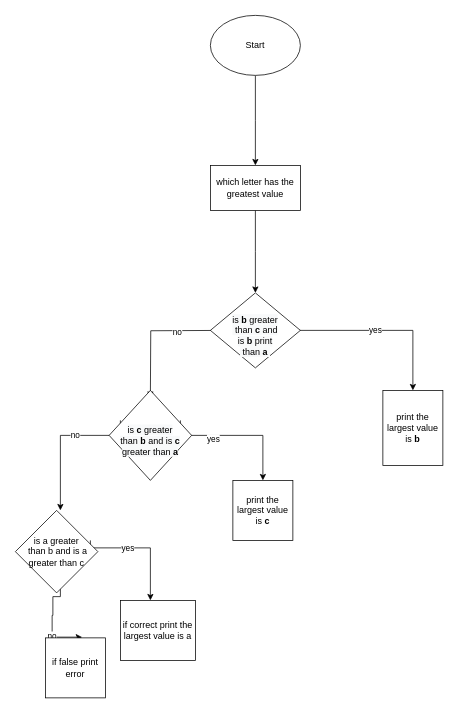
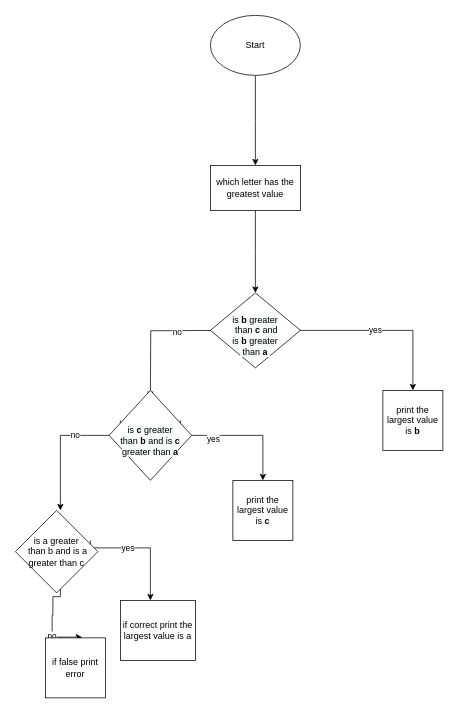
- <mxCell id="18" value="&lt;br&gt;&lt;span style=&quot;color: rgb(0 , 0 , 0) ; font-family: &amp;#34;helvetica&amp;#34; ; font-size: 12px ; font-style: normal ; font-weight: 400 ; letter-spacing: normal ; text-align: center ; text-indent: 0px ; text-transform: none ; word-spacing: 0px ; background-color: rgb(248 , 249 , 250) ; display: inline ; float: none&quot;&gt;is &lt;/span&gt;&lt;span style=&quot;color: rgb(0 , 0 , 0) ; font-family: &amp;#34;helvetica&amp;#34; ; font-size: 12px ; font-style: normal ; letter-spacing: normal ; text-align: center ; text-indent: 0px ; text-transform: none ; word-spacing: 0px ; background-color: rgb(248 , 249 , 250) ; display: inline ; float: none&quot;&gt;&lt;b&gt;b&lt;/b&gt;&lt;/span&gt;&lt;span style=&quot;color: rgb(0 , 0 , 0) ; font-family: &amp;#34;helvetica&amp;#34; ; font-size: 12px ; font-style: normal ; font-weight: 400 ; letter-spacing: normal ; text-align: center ; text-indent: 0px ; text-transform: none ; word-spacing: 0px ; background-color: rgb(248 , 249 , 250) ; display: inline ; float: none&quot;&gt; greater&lt;br&gt;&amp;nbsp;than &lt;/span&gt;&lt;span style=&quot;color: rgb(0 , 0 , 0) ; font-family: &amp;#34;helvetica&amp;#34; ; font-size: 12px ; font-style: normal ; letter-spacing: normal ; text-align: center ; text-indent: 0px ; text-transform: none ; word-spacing: 0px ; background-color: rgb(248 , 249 , 250) ; display: inline ; float: none&quot;&gt;&lt;b&gt;c &lt;/b&gt;&lt;/span&gt;&lt;span style=&quot;color: rgb(0 , 0 , 0) ; font-family: &amp;#34;helvetica&amp;#34; ; font-size: 12px ; font-style: normal ; font-weight: 400 ; letter-spacing: normal ; text-align: center ; text-indent: 0px ; text-transform: none ; word-spacing: 0px ; background-color: rgb(248 , 249 , 250) ; display: inline ; float: none&quot;&gt;and &lt;br&gt;is&lt;/span&gt;&lt;span style=&quot;color: rgb(0 , 0 , 0) ; font-family: &amp;#34;helvetica&amp;#34; ; font-size: 12px ; font-style: normal ; letter-spacing: normal ; text-align: center ; text-indent: 0px ; text-transform: none ; word-spacing: 0px ; background-color: rgb(248 , 249 , 250) ; display: inline ; float: none&quot;&gt;&lt;b&gt; b&lt;/b&gt;&lt;/span&gt;&lt;span style=&quot;color: rgb(0 , 0 , 0) ; font-family: &amp;#34;helvetica&amp;#34; ; font-size: 12px ; font-style: normal ; font-weight: 400 ; letter-spacing: normal ; text-align: center ; text-indent: 0px ; text-transform: none ; word-spacing: 0px ; background-color: rgb(248 , 249 , 250) ; display: inline ; float: none&quot;&gt; print&lt;br&gt;&amp;nbsp;than &lt;/span&gt;&lt;span style=&quot;color: rgb(0 , 0 , 0) ; font-family: &amp;#34;helvetica&amp;#34; ; font-size: 12px ; font-style: normal ; letter-spacing: normal ; text-align: center ; text-indent: 0px ; text-transform: none ; word-spacing: 0px ; background-color: rgb(248 , 249 , 250) ; display: inline ; float: none&quot;&gt;&lt;b&gt;a&lt;/b&gt;&lt;/span&gt;&lt;span style=&quot;color: rgb(0 , 0 , 0) ; font-family: &amp;#34;helvetica&amp;#34; ; font-size: 12px ; font-style: normal ; font-weight: 400 ; letter-spacing: normal ; text-align: center ; text-indent: 0px ; text-transform: none ; word-spacing: 0px ; background-color: rgb(248 , 249 , 250) ; display: inline ; float: none&quot;&gt;&amp;nbsp;&lt;/span&gt;" style="rhombus;whiteSpace=wrap;html=1;" vertex="1" parent="1"><mxGeometry x="280" y="390" width="120" height="100" as="geometry" /></mxCell>
+ <mxCell id="18" value="&lt;br&gt;&lt;span style=&quot;color: rgb(0 , 0 , 0) ; font-family: &amp;#34;helvetica&amp;#34; ; font-size: 12px ; font-style: normal ; font-weight: 400 ; letter-spacing: normal ; text-align: center ; text-indent: 0px ; text-transform: none ; word-spacing: 0px ; background-color: rgb(248 , 249 , 250) ; display: inline ; float: none&quot;&gt;is &lt;/span&gt;&lt;span style=&quot;color: rgb(0 , 0 , 0) ; font-family: &amp;#34;helvetica&amp;#34; ; font-size: 12px ; font-style: normal ; letter-spacing: normal ; text-align: center ; text-indent: 0px ; text-transform: none ; word-spacing: 0px ; background-color: rgb(248 , 249 , 250) ; display: inline ; float: none&quot;&gt;&lt;b&gt;b&lt;/b&gt;&lt;/span&gt;&lt;span style=&quot;color: rgb(0 , 0 , 0) ; font-family: &amp;#34;helvetica&amp;#34; ; font-size: 12px ; font-style: normal ; font-weight: 400 ; letter-spacing: normal ; text-align: center ; text-indent: 0px ; text-transform: none ; word-spacing: 0px ; background-color: rgb(248 , 249 , 250) ; display: inline ; float: none&quot;&gt; greater&lt;br&gt;&amp;nbsp;than &lt;/span&gt;&lt;span style=&quot;color: rgb(0 , 0 , 0) ; font-family: &amp;#34;helvetica&amp;#34; ; font-size: 12px ; font-style: normal ; letter-spacing: normal ; text-align: center ; text-indent: 0px ; text-transform: none ; word-spacing: 0px ; background-color: rgb(248 , 249 , 250) ; display: inline ; float: none&quot;&gt;&lt;b&gt;c &lt;/b&gt;&lt;/span&gt;&lt;span style=&quot;color: rgb(0 , 0 , 0) ; font-family: &amp;#34;helvetica&amp;#34; ; font-size: 12px ; font-style: normal ; font-weight: 400 ; letter-spacing: normal ; text-align: center ; text-indent: 0px ; text-transform: none ; word-spacing: 0px ; background-color: rgb(248 , 249 , 250) ; display: inline ; float: none&quot;&gt;and &lt;br&gt;is&lt;/span&gt;&lt;span style=&quot;color: rgb(0 , 0 , 0) ; font-family: &amp;#34;helvetica&amp;#34; ; font-size: 12px ; font-style: normal ; letter-spacing: normal ; text-align: center ; text-indent: 0px ; text-transform: none ; word-spacing: 0px ; background-color: rgb(248 , 249 , 250) ; display: inline ; float: none&quot;&gt;&lt;b&gt; b&lt;/b&gt;&lt;/span&gt;&lt;span style=&quot;color: rgb(0 , 0 , 0) ; font-family: &amp;#34;helvetica&amp;#34; ; font-size: 12px ; font-style: normal ; font-weight: 400 ; letter-spacing: normal ; text-align: center ; text-indent: 0px ; text-transform: none ; word-spacing: 0px ; background-color: rgb(248 , 249 , 250) ; display: inline ; float: none&quot;&gt; greater&lt;br&gt;&amp;nbsp;than &lt;/span&gt;&lt;span style=&quot;color: rgb(0 , 0 , 0) ; font-family: &amp;#34;helvetica&amp;#34; ; font-size: 12px ; font-style: normal ; letter-spacing: normal ; text-align: center ; text-indent: 0px ; text-transform: none ; word-spacing: 0px ; background-color: rgb(248 , 249 , 250) ; display: inline ; float: none&quot;&gt;&lt;b&gt;a&lt;/b&gt;&lt;/span&gt;&lt;span style=&quot;color: rgb(0 , 0 , 0) ; font-family: &amp;#34;helvetica&amp;#34; ; font-size: 12px ; font-style: normal ; font-weight: 400 ; letter-spacing: normal ; text-align: center ; text-indent: 0px ; text-transform: none ; word-spacing: 0px ; background-color: rgb(248 , 249 , 250) ; display: inline ; float: none&quot;&gt;&amp;nbsp;&lt;/span&gt;" style="rhombus;whiteSpace=wrap;html=1;" vertex="1" parent="1"><mxGeometry x="280" y="390" width="120" height="100" as="geometry" /></mxCell>
- <mxCell id="9" value="print the largest value is &lt;b&gt;b&lt;/b&gt;" style="whiteSpace=wrap;html=1;aspect=fixed;" vertex="1" parent="1"><mxGeometry x="510" y="520" width="80" height="100" as="geometry" /></mxCell>
+ <mxCell id="9" value="print the largest value is &lt;b&gt;b&lt;/b&gt;" style="whiteSpace=wrap;html=1;aspect=fixed;" vertex="1" parent="1"><mxGeometry x="510" y="520" width="80" height="80" as="geometry" /></mxCell>
